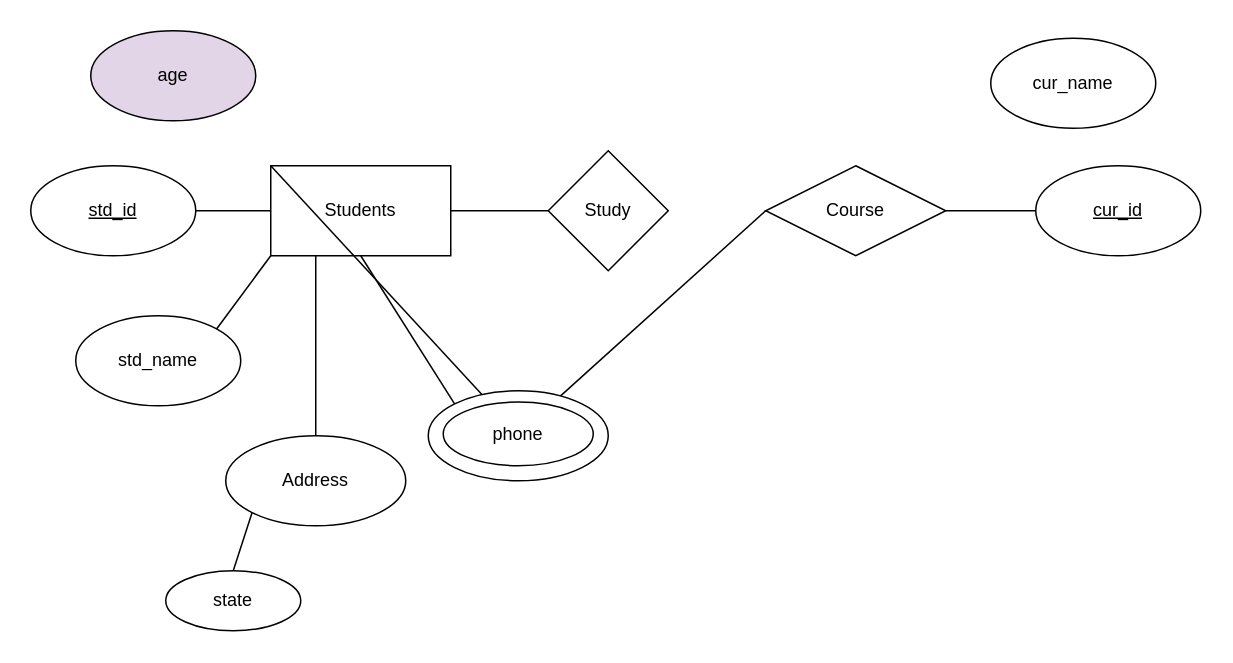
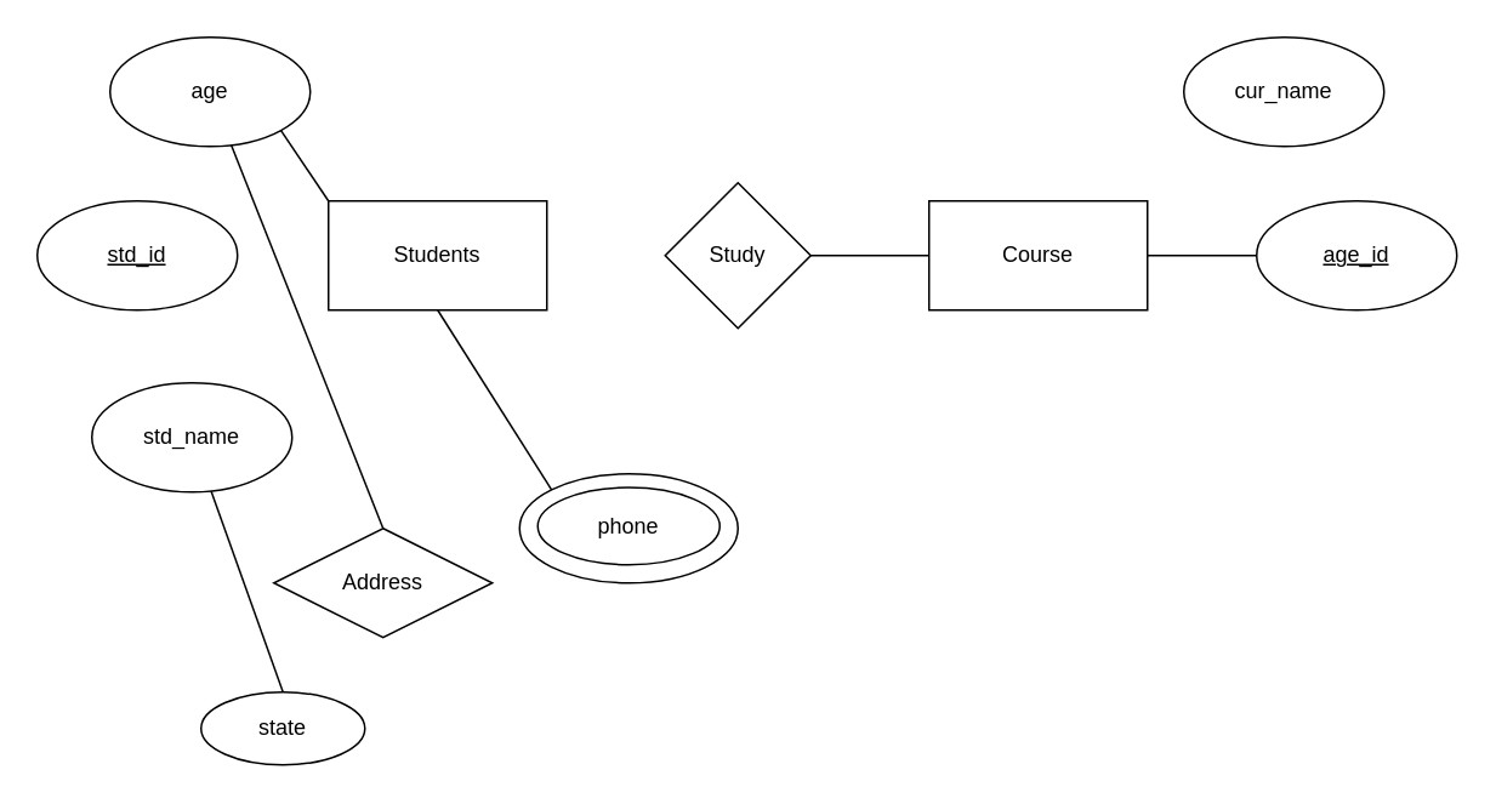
- <mxCell id="6" value="age" style="ellipse;whiteSpace=wrap;html=1;fillColor=#e1d5e7;" parent="1" vertex="1"><mxGeometry x="60" y="20" width="110" height="60" as="geometry" /></mxCell>
+ <mxCell id="6" value="age" style="ellipse;whiteSpace=wrap;html=1;" parent="1" vertex="1"><mxGeometry x="60" y="20" width="110" height="60" as="geometry" /></mxCell>
- <mxCell id="11" value="cur_name" style="ellipse;whiteSpace=wrap;html=1;" parent="1" vertex="1"><mxGeometry x="660" y="25" width="110" height="60" as="geometry" /></mxCell>
+ <mxCell id="11" value="cur_name" style="ellipse;whiteSpace=wrap;html=1;" parent="1" vertex="1"><mxGeometry x="650" y="20" width="110" height="60" as="geometry" /></mxCell>
- <mxCell id="8" value="" style="endArrow=none;html=1;rounded=0;entryX=1;entryY=0.5;entryDx=0;entryDy=0;exitX=0;exitY=0.5;exitDx=0;exitDy=0;" parent="1" source="2" target="4" edge="1"><mxGeometry width="50" height="50" relative="1" as="geometry"><mxPoint x="380" y="260" as="sourcePoint" /><mxPoint x="430" y="210" as="targetPoint" /></mxGeometry></mxCell>
- <mxCell id="15" value="" style="endArrow=none;html=1;rounded=0;entryX=1;entryY=0.5;entryDx=0;entryDy=0;exitX=0;exitY=0.5;exitDx=0;exitDy=0;" parent="1" source="13" target="2" edge="1"><mxGeometry width="50" height="50" relative="1" as="geometry"><mxPoint x="360" y="140" as="sourcePoint" /><mxPoint x="370" y="210" as="targetPoint" /></mxGeometry></mxCell>
- <mxCell id="3" value="Course" style="rhombus;whiteSpace=wrap;html=1;" parent="1" vertex="1"><mxGeometry x="510" y="110" width="120" height="60" as="geometry" /></mxCell>
+ <mxCell id="3" value="Course" style="rounded=0;whiteSpace=wrap;html=1;" parent="1" vertex="1"><mxGeometry x="510" y="110" width="120" height="60" as="geometry" /></mxCell>
- <mxCell id="10" value="&lt;u&gt;cur_id&lt;/u&gt;" style="ellipse;whiteSpace=wrap;html=1;" parent="1" vertex="1"><mxGeometry x="690" y="110" width="110" height="60" as="geometry" /></mxCell>
+ <mxCell id="10" value="&lt;u&gt;age_id&lt;/u&gt;" style="ellipse;whiteSpace=wrap;html=1;" parent="1" vertex="1"><mxGeometry x="690" y="110" width="110" height="60" as="geometry" /></mxCell>
- <mxCell id="9" value="" style="endArrow=none;html=1;rounded=0;exitX=1;exitY=0;exitDx=0;exitDy=0;entryX=0;entryY=1;entryDx=0;entryDy=0;" parent="1" source="5" target="2" edge="1"><mxGeometry width="50" height="50" relative="1" as="geometry"><mxPoint x="210" y="240" as="sourcePoint" /><mxPoint x="260" y="190" as="targetPoint" /></mxGeometry></mxCell>
- <mxCell id="14" value="" style="endArrow=none;html=1;rounded=0;exitX=0;exitY=0.5;exitDx=0;exitDy=0;" parent="1" source="3" target="20" edge="1"><mxGeometry width="50" height="50" relative="1" as="geometry"><mxPoint x="380" y="260" as="sourcePoint" /><mxPoint x="430" y="210" as="targetPoint" /></mxGeometry></mxCell>
+ <mxCell id="14" value="" style="endArrow=none;html=1;rounded=0;entryX=1;entryY=0.5;entryDx=0;entryDy=0;exitX=0;exitY=0.5;exitDx=0;exitDy=0;" parent="1" source="3" target="13" edge="1"><mxGeometry width="50" height="50" relative="1" as="geometry"><mxPoint x="380" y="260" as="sourcePoint" /><mxPoint x="430" y="210" as="targetPoint" /></mxGeometry></mxCell>
- <mxCell id="7" value="" style="endArrow=none;html=1;rounded=0;exitX=0;exitY=0;exitDx=0;exitDy=0;" parent="1" source="2" target="20" edge="1"><mxGeometry width="50" height="50" relative="1" as="geometry"><mxPoint x="380" y="260" as="sourcePoint" /><mxPoint x="430" y="210" as="targetPoint" /></mxGeometry></mxCell>
+ <mxCell id="7" value="" style="endArrow=none;html=1;rounded=0;entryX=1;entryY=1;entryDx=0;entryDy=0;exitX=0;exitY=0;exitDx=0;exitDy=0;" parent="1" source="2" target="6" edge="1"><mxGeometry width="50" height="50" relative="1" as="geometry"><mxPoint x="380" y="260" as="sourcePoint" /><mxPoint x="430" y="210" as="targetPoint" /></mxGeometry></mxCell>
- <mxCell id="22" value="" style="endArrow=none;html=1;rounded=0;entryX=0.25;entryY=1;entryDx=0;entryDy=0;exitX=0.5;exitY=0;exitDx=0;exitDy=0;" edge="1" parent="1" source="17" target="2"><mxGeometry width="50" height="50" relative="1" as="geometry"><mxPoint x="220" y="250" as="sourcePoint" /><mxPoint x="270" y="200" as="targetPoint" /></mxGeometry></mxCell>
+ <mxCell id="22" value="" style="endArrow=none;html=1;rounded=0;exitX=0.5;exitY=0;exitDx=0;exitDy=0;" edge="1" parent="1" source="17" target="6"><mxGeometry width="50" height="50" relative="1" as="geometry"><mxPoint x="220" y="250" as="sourcePoint" /><mxPoint x="270" y="200" as="targetPoint" /></mxGeometry></mxCell>
- <mxCell id="17" value="Address" style="ellipse;whiteSpace=wrap;html=1;" vertex="1" parent="16"><mxGeometry width="120" height="60" as="geometry" /></mxCell>
+ <mxCell id="17" value="Address" style="rhombus;whiteSpace=wrap;html=1;" vertex="1" parent="16"><mxGeometry width="120" height="60" as="geometry" /></mxCell>
- <mxCell id="26" value="" style="endArrow=none;html=1;rounded=0;entryX=0;entryY=1;entryDx=0;entryDy=0;exitX=0.5;exitY=0;exitDx=0;exitDy=0;" edge="1" parent="1" source="24" target="17"><mxGeometry width="50" height="50" relative="1" as="geometry"><mxPoint x="100" y="380" as="sourcePoint" /><mxPoint x="150" y="330" as="targetPoint" /></mxGeometry></mxCell>
+ <mxCell id="26" value="" style="endArrow=none;html=1;rounded=0;exitX=0.5;exitY=0;exitDx=0;exitDy=0;" edge="1" parent="1" source="24" target="5"><mxGeometry width="50" height="50" relative="1" as="geometry"><mxPoint x="100" y="380" as="sourcePoint" /><mxPoint x="150" y="330" as="targetPoint" /></mxGeometry></mxCell>
